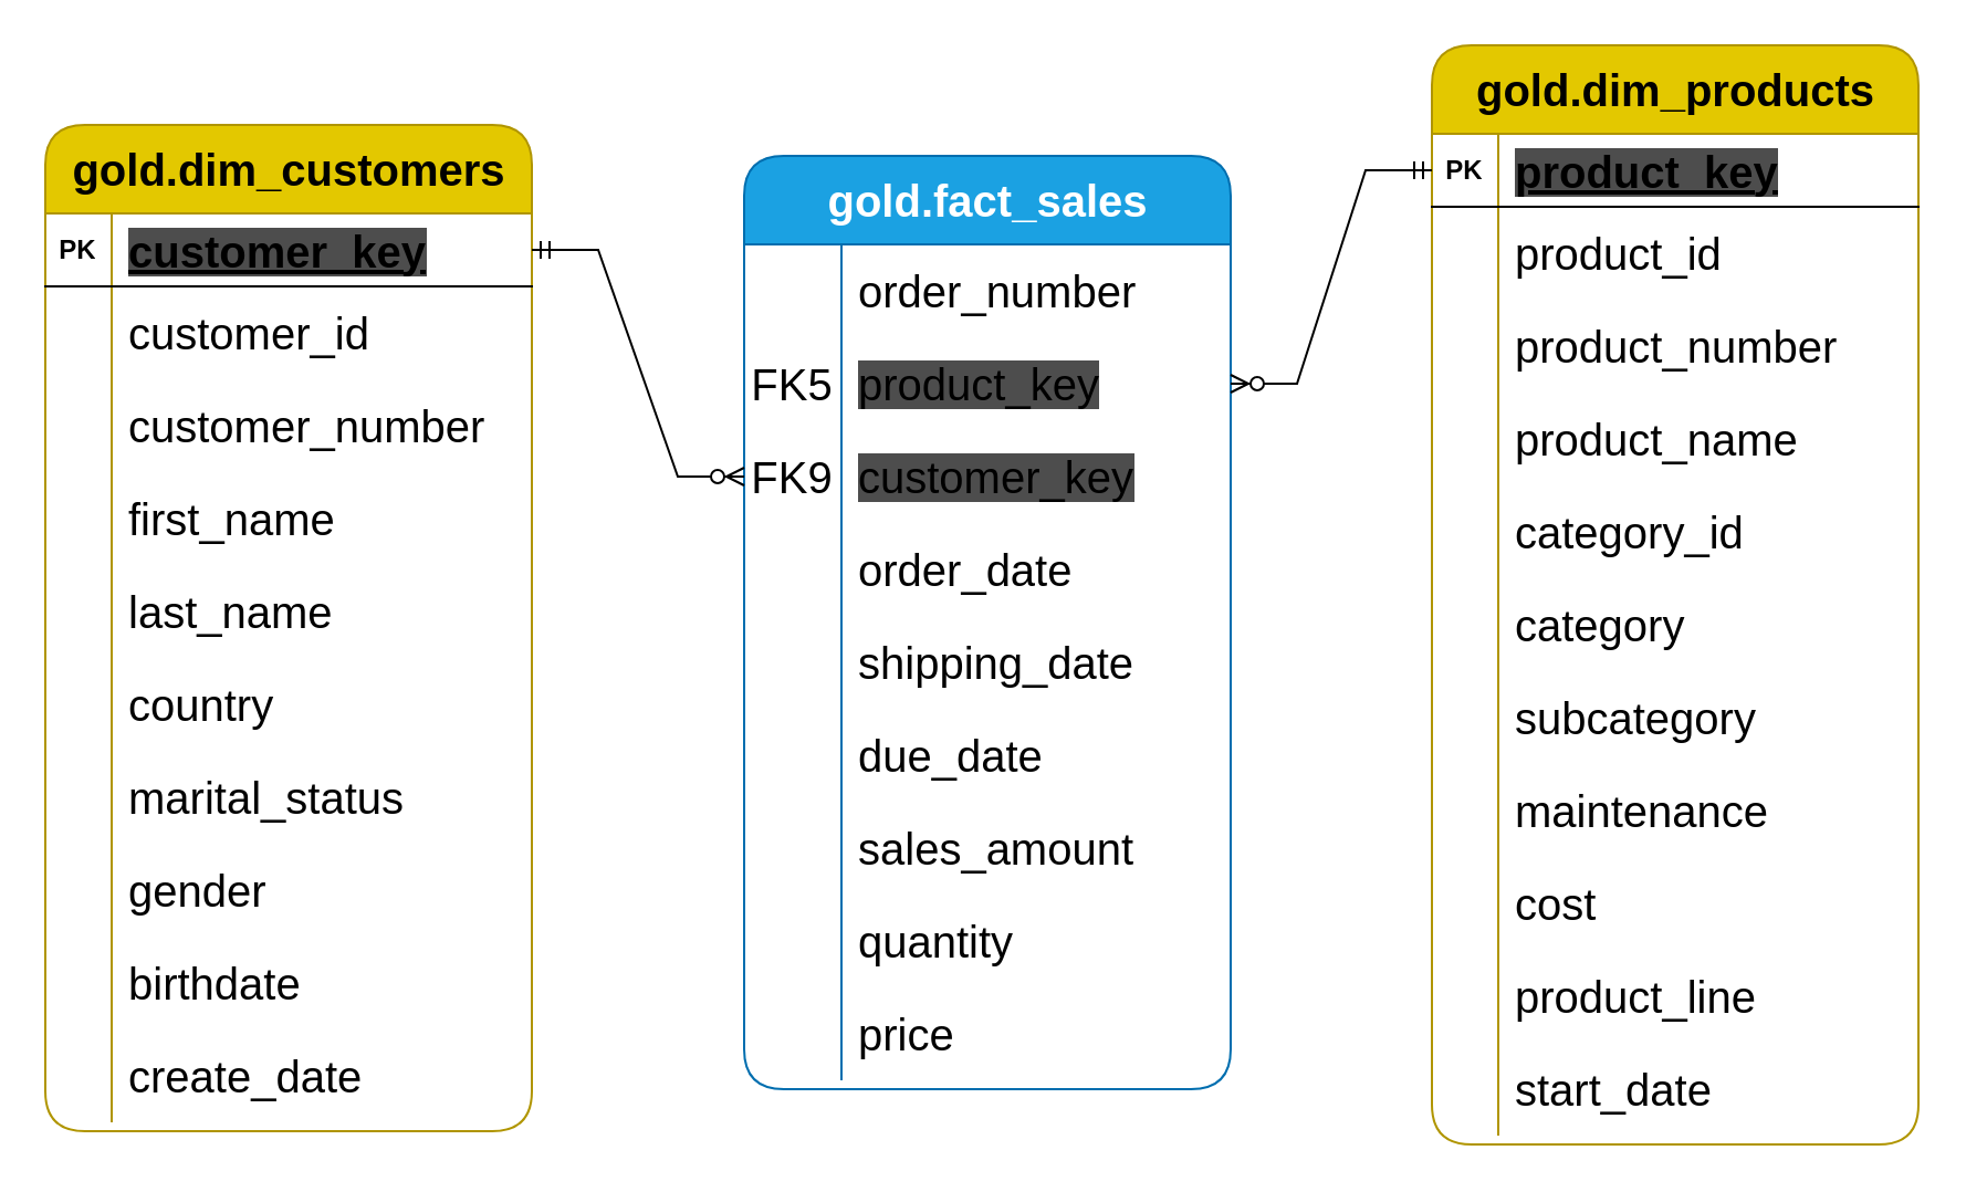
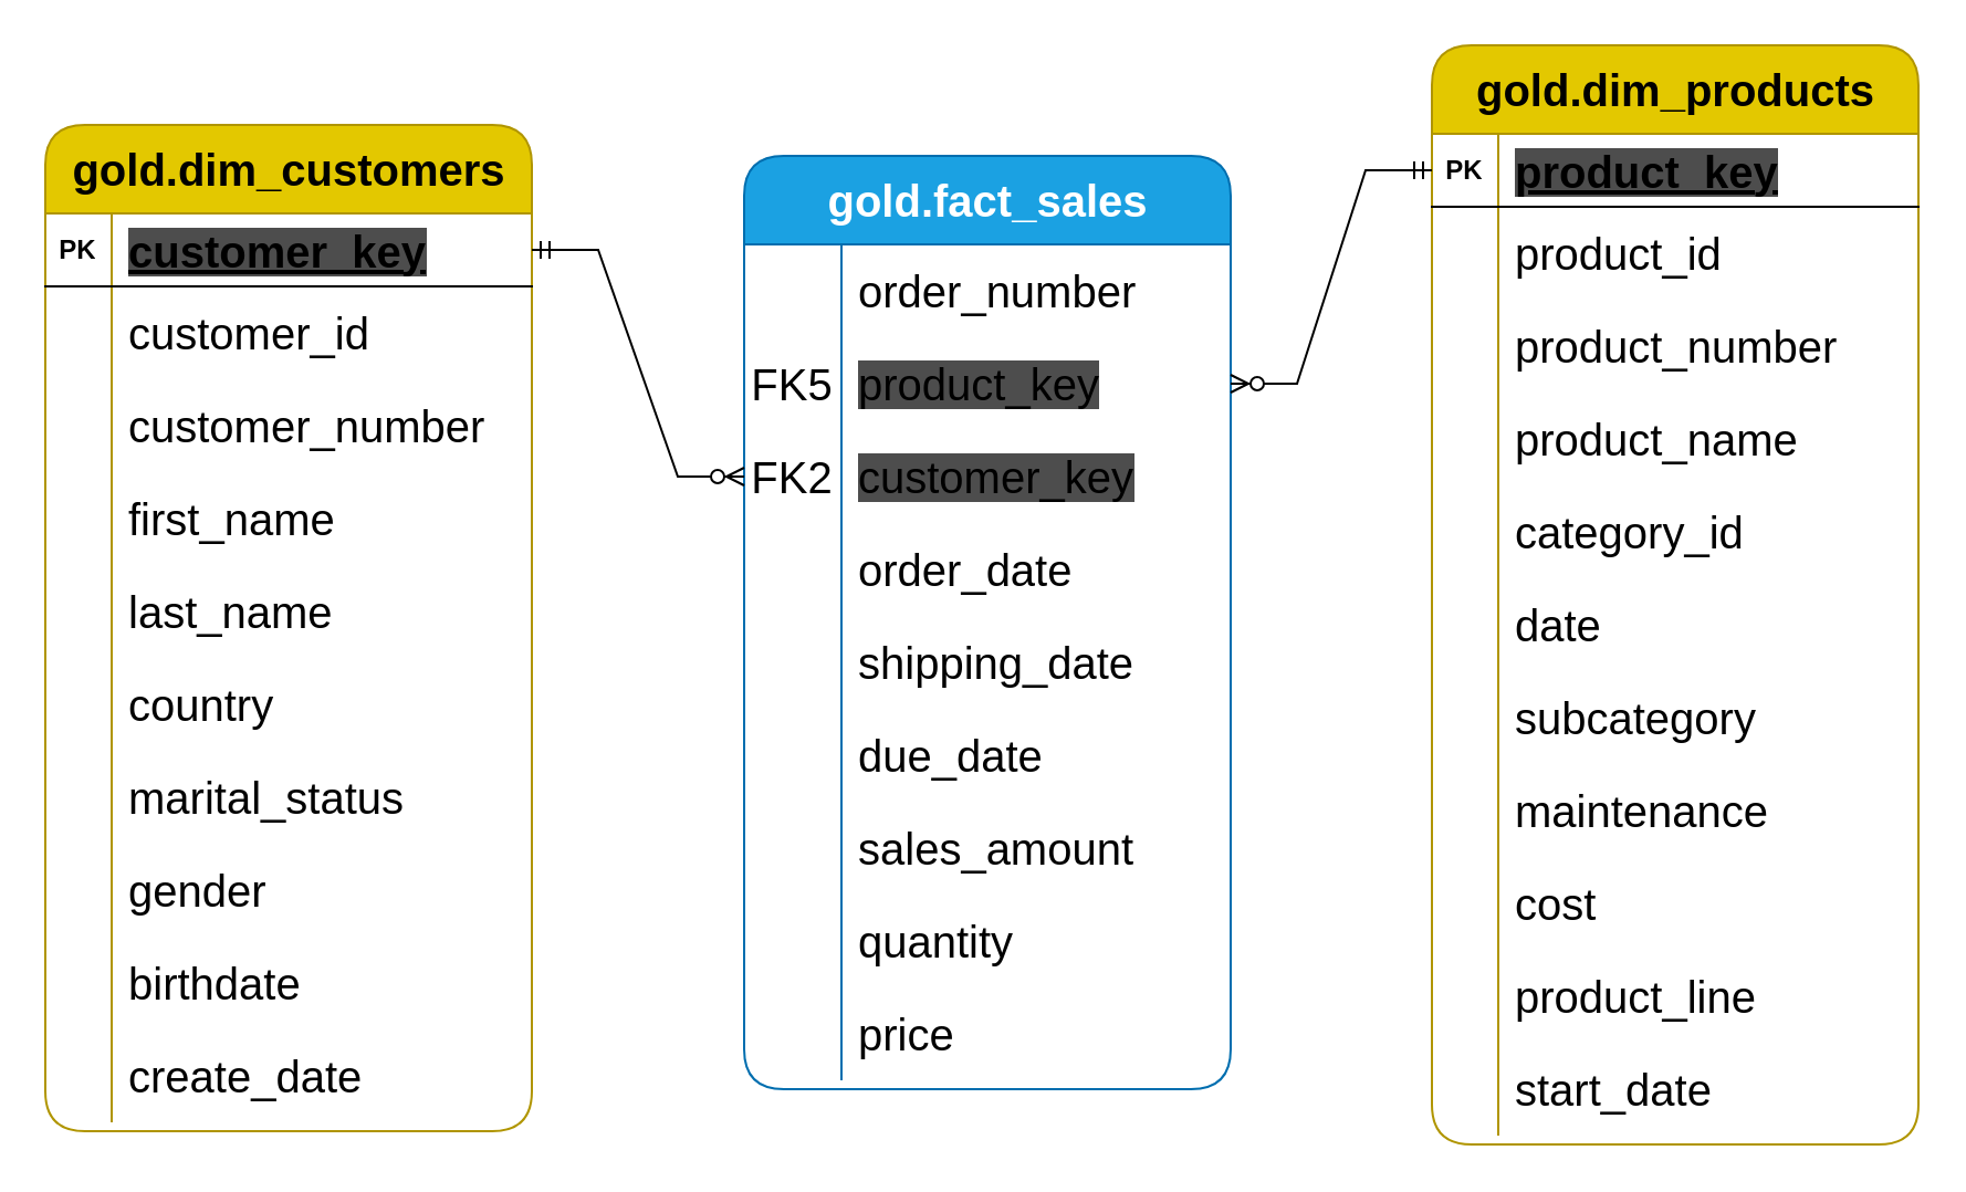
- <mxCell id="75" value="FK9" style="shape=partialRectangle;connectable=0;fillColor=none;top=0;left=0;bottom=0;right=0;editable=1;overflow=hidden;whiteSpace=wrap;html=1;fontSize=20;" parent="74" vertex="1"><mxGeometry width="44" height="42" as="geometry"><mxRectangle width="44" height="42" as="alternateBounds" /></mxGeometry></mxCell>
+ <mxCell id="75" value="FK2" style="shape=partialRectangle;connectable=0;fillColor=none;top=0;left=0;bottom=0;right=0;editable=1;overflow=hidden;whiteSpace=wrap;html=1;fontSize=20;" parent="74" vertex="1"><mxGeometry width="44" height="42" as="geometry"><mxRectangle width="44" height="42" as="alternateBounds" /></mxGeometry></mxCell>
- <mxCell id="51" value="category" style="shape=partialRectangle;connectable=0;fillColor=none;top=0;left=0;bottom=0;right=0;align=left;spacingLeft=6;overflow=hidden;whiteSpace=wrap;html=1;fontSize=20;" parent="49" vertex="1"><mxGeometry x="30" width="190" height="42" as="geometry"><mxRectangle width="190" height="42" as="alternateBounds" /></mxGeometry></mxCell>
+ <mxCell id="51" value="date" style="shape=partialRectangle;connectable=0;fillColor=none;top=0;left=0;bottom=0;right=0;align=left;spacingLeft=6;overflow=hidden;whiteSpace=wrap;html=1;fontSize=20;" parent="49" vertex="1"><mxGeometry x="30" width="190" height="42" as="geometry"><mxRectangle width="190" height="42" as="alternateBounds" /></mxGeometry></mxCell>
